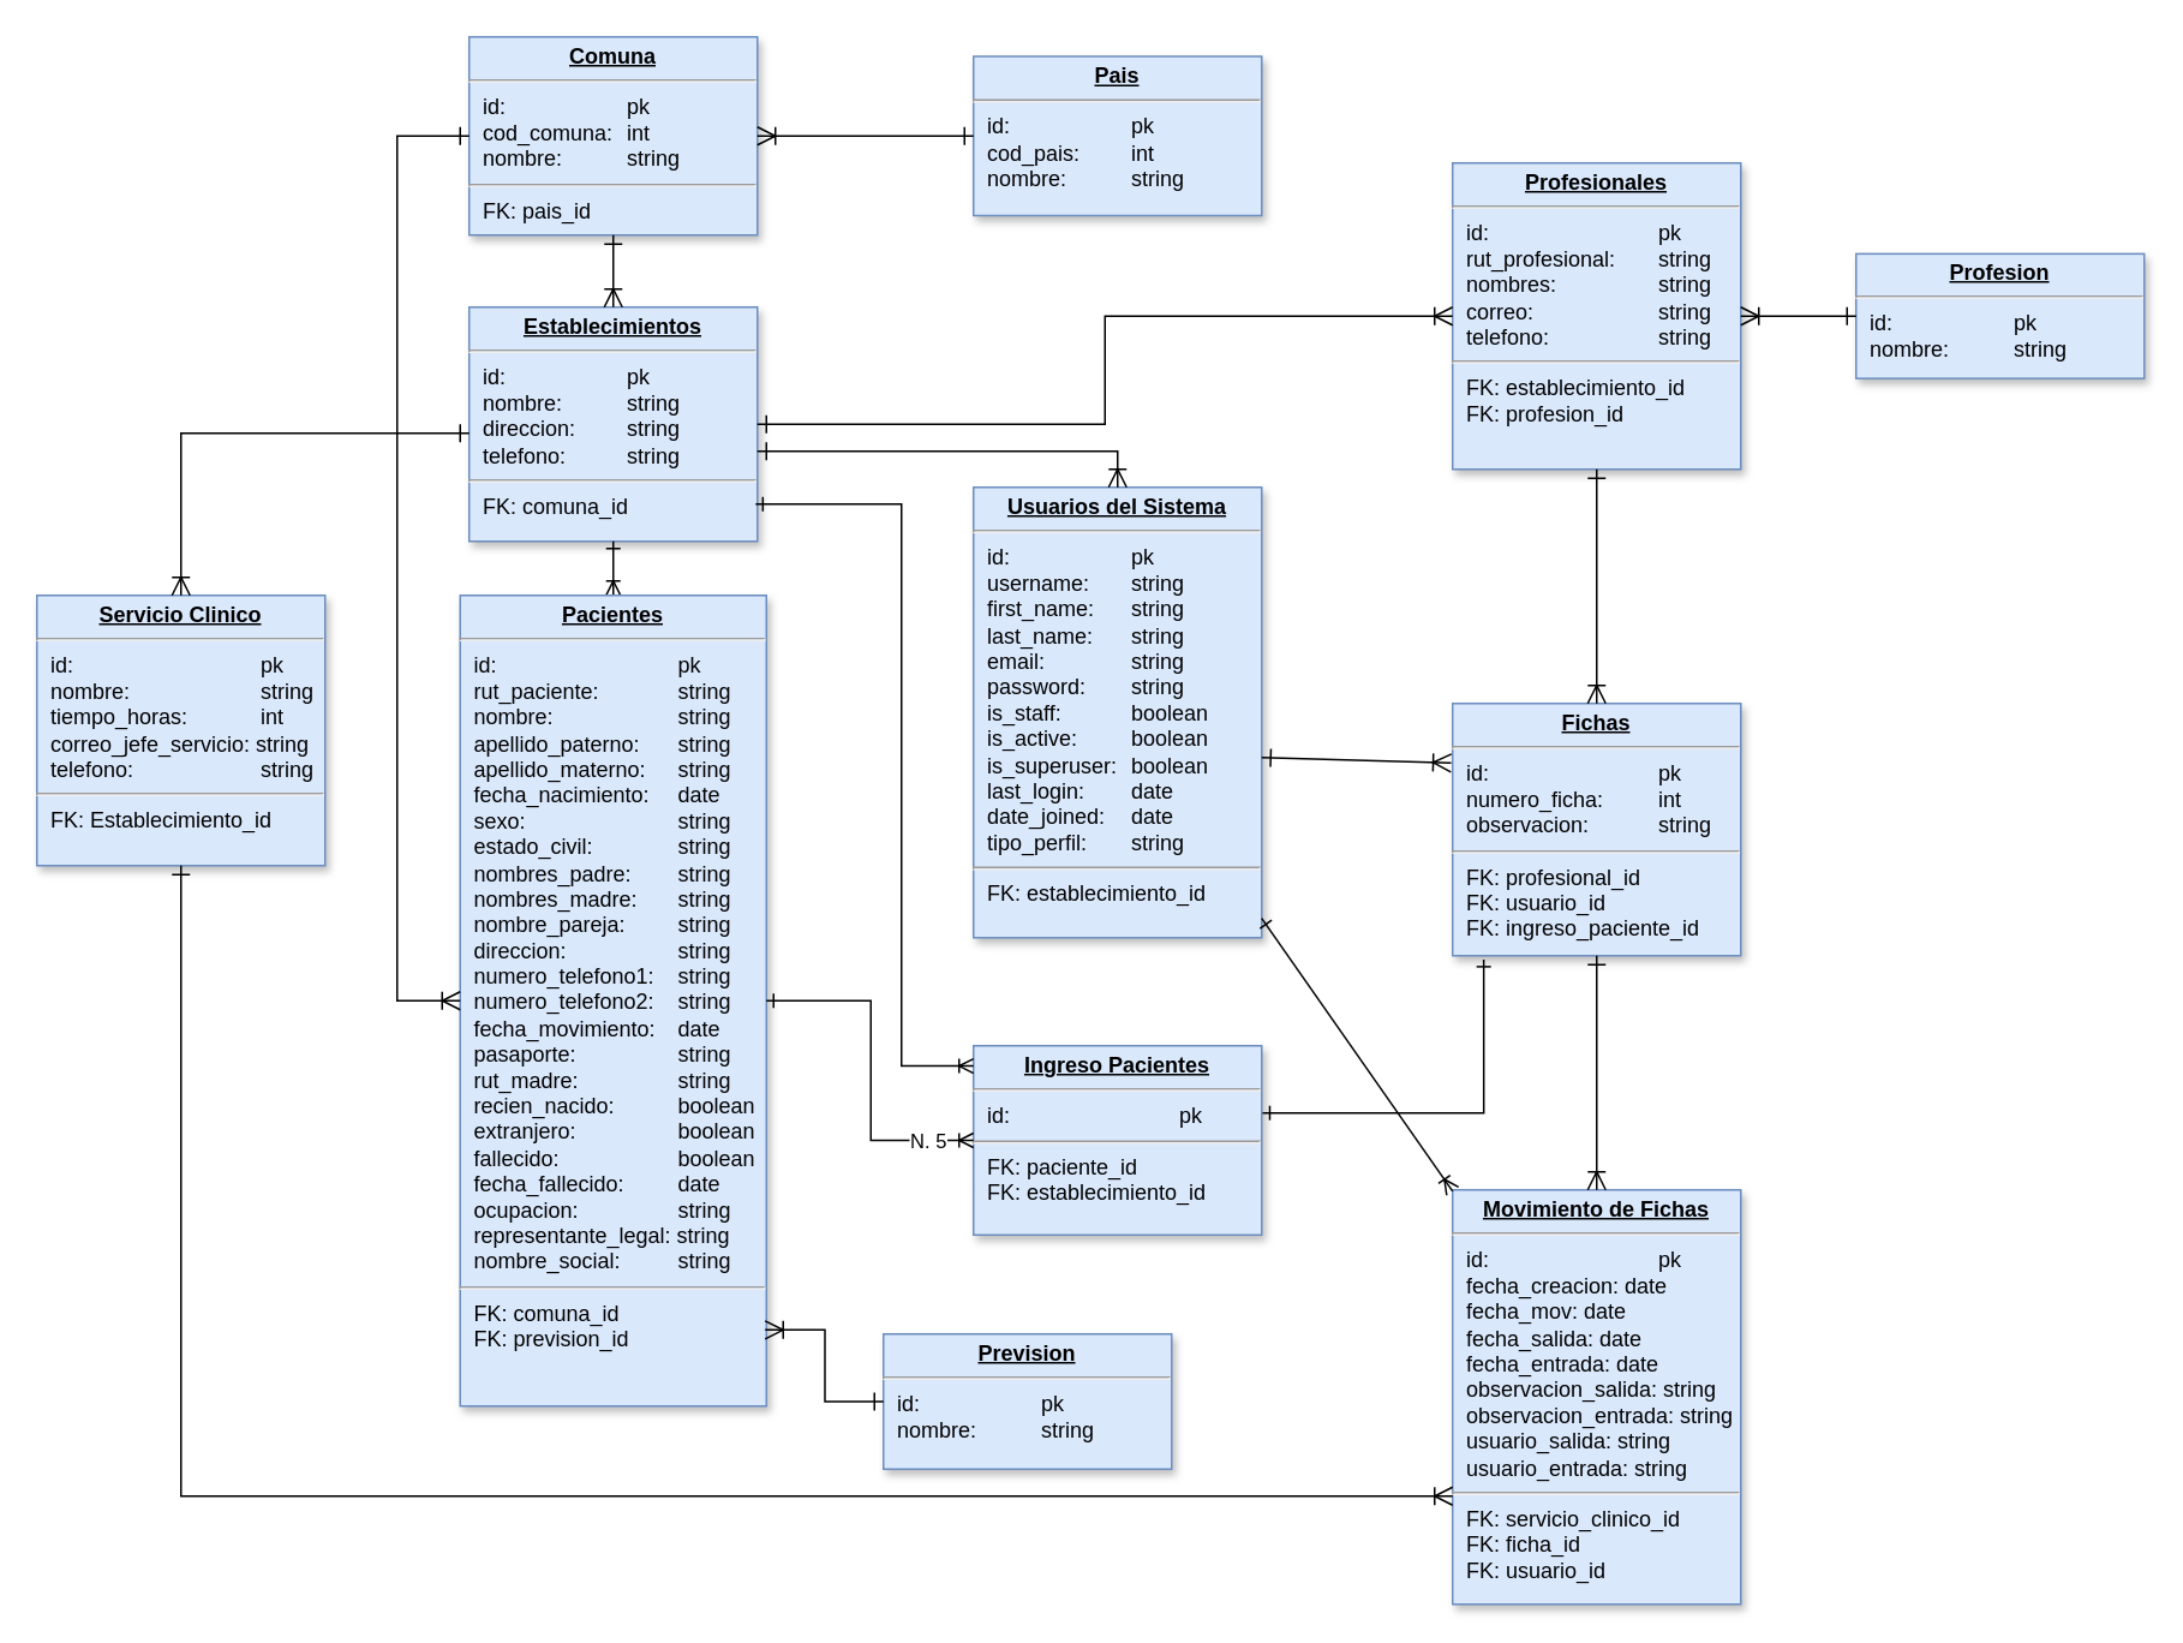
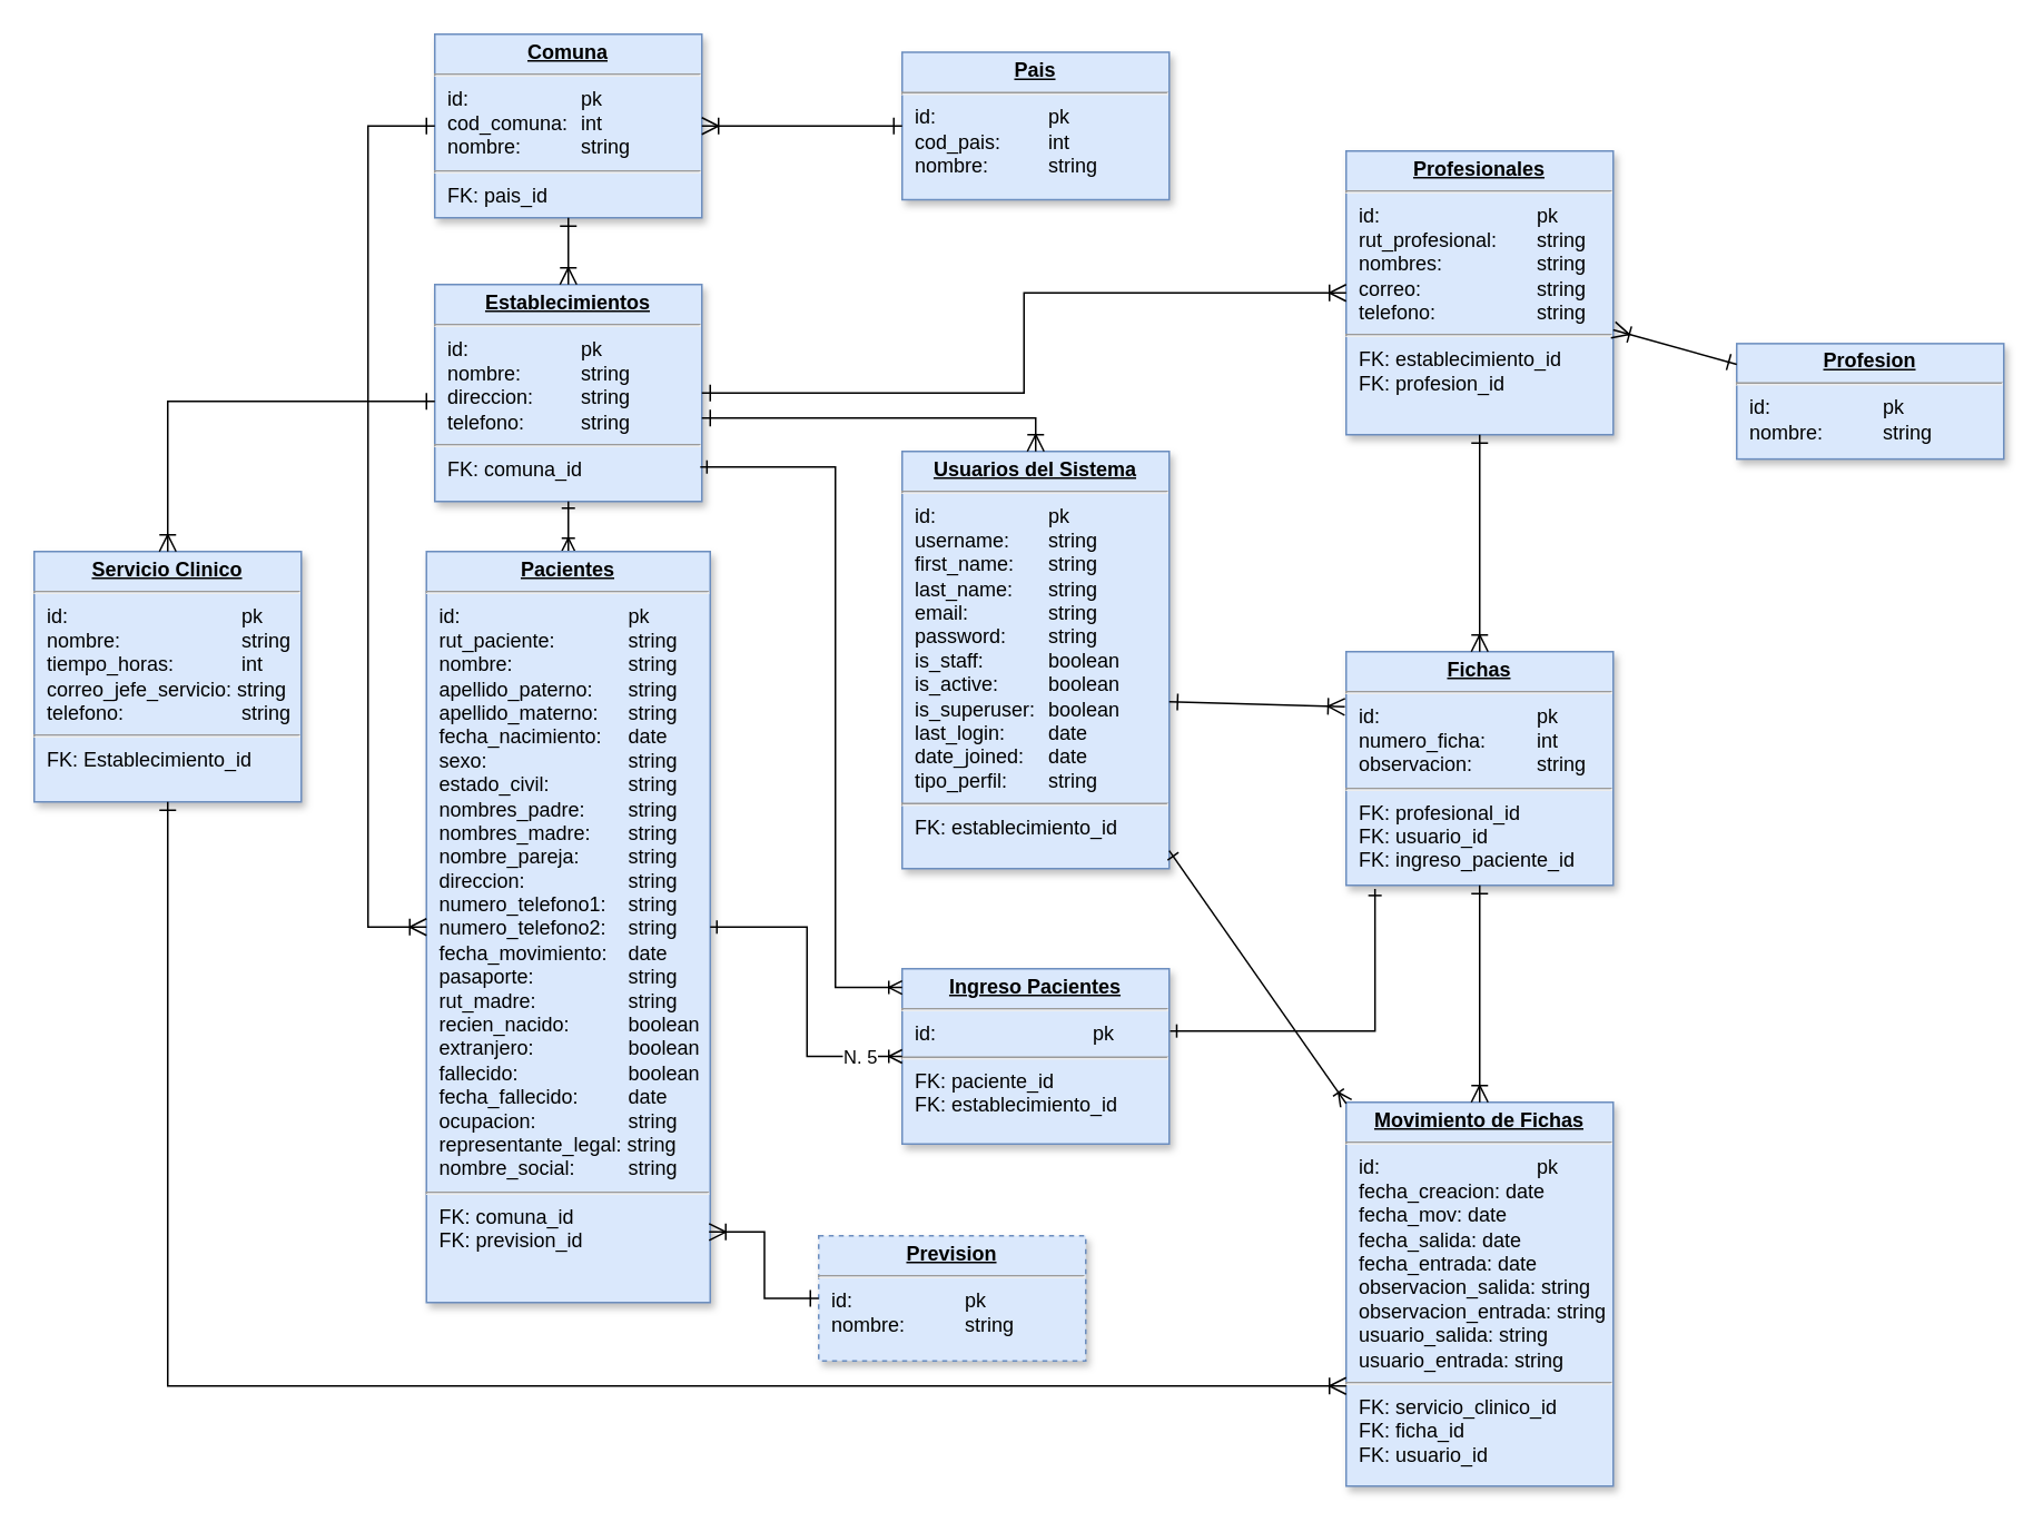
- <mxCell id="17" value="&lt;p style=&quot;margin: 0px; margin-top: 4px; text-align: center; text-decoration: underline;&quot;&gt;&lt;strong&gt;Profesion&lt;/strong&gt;&lt;/p&gt;&lt;hr&gt;&lt;p style=&quot;margin: 0px; margin-left: 8px;&quot;&gt;id: &lt;span style=&quot;white-space: pre;&quot;&gt;&#09;&lt;/span&gt;&lt;span style=&quot;white-space: pre;&quot;&gt;&#09;&lt;/span&gt;&lt;span style=&quot;white-space: pre;&quot;&gt;&#09;&lt;/span&gt;pk&lt;/p&gt;&lt;p style=&quot;margin: 0px; margin-left: 8px;&quot;&gt;nombre: &lt;span style=&quot;white-space: pre;&quot;&gt;&#09;&lt;span style=&quot;white-space: pre;&quot;&gt;&#09;&lt;/span&gt;&lt;/span&gt;string&lt;/p&gt;" style="verticalAlign=top;align=left;overflow=fill;fontSize=12;fontFamily=Helvetica;html=1;strokeColor=#6c8ebf;shadow=1;fillColor=#dae8fc;" parent="1" vertex="1"><mxGeometry x="1030" y="140.41" width="160" height="69.18" as="geometry" /></mxCell>
+ <mxCell id="17" value="&lt;p style=&quot;margin: 0px; margin-top: 4px; text-align: center; text-decoration: underline;&quot;&gt;&lt;strong&gt;Profesion&lt;/strong&gt;&lt;/p&gt;&lt;hr&gt;&lt;p style=&quot;margin: 0px; margin-left: 8px;&quot;&gt;id: &lt;span style=&quot;white-space: pre;&quot;&gt;&#09;&lt;/span&gt;&lt;span style=&quot;white-space: pre;&quot;&gt;&#09;&lt;/span&gt;&lt;span style=&quot;white-space: pre;&quot;&gt;&#09;&lt;/span&gt;pk&lt;/p&gt;&lt;p style=&quot;margin: 0px; margin-left: 8px;&quot;&gt;nombre: &lt;span style=&quot;white-space: pre;&quot;&gt;&#09;&lt;span style=&quot;white-space: pre;&quot;&gt;&#09;&lt;/span&gt;&lt;/span&gt;string&lt;/p&gt;" style="verticalAlign=top;align=left;overflow=fill;fontSize=12;fontFamily=Helvetica;html=1;strokeColor=#6c8ebf;shadow=1;fillColor=#dae8fc;" parent="1" vertex="1"><mxGeometry x="1040" y="205.41" width="160" height="69.18" as="geometry" /></mxCell>
- <mxCell id="11" value="&lt;p style=&quot;margin: 0px; margin-top: 4px; text-align: center; text-decoration: underline;&quot;&gt;&lt;strong&gt;Prevision&lt;/strong&gt;&lt;/p&gt;&lt;hr&gt;&lt;p style=&quot;margin: 0px; margin-left: 8px;&quot;&gt;id: &lt;span style=&quot;white-space: pre;&quot;&gt;&#09;&lt;/span&gt;&lt;span style=&quot;white-space: pre;&quot;&gt;&#09;&lt;/span&gt;&lt;span style=&quot;white-space: pre;&quot;&gt;&#09;&lt;/span&gt;pk&lt;/p&gt;&lt;p style=&quot;margin: 0px; margin-left: 8px;&quot;&gt;nombre: &lt;span style=&quot;white-space: pre;&quot;&gt;&#09;&lt;/span&gt;&lt;span style=&quot;white-space: pre;&quot;&gt;&#09;&lt;/span&gt;string&lt;/p&gt;" style="verticalAlign=top;align=left;overflow=fill;fontSize=12;fontFamily=Helvetica;html=1;strokeColor=#6c8ebf;shadow=1;fillColor=#dae8fc;" parent="1" vertex="1"><mxGeometry x="490" y="740" width="160" height="75" as="geometry" /></mxCell>
+ <mxCell id="11" value="&lt;p style=&quot;margin: 0px; margin-top: 4px; text-align: center; text-decoration: underline;&quot;&gt;&lt;strong&gt;Prevision&lt;/strong&gt;&lt;/p&gt;&lt;hr&gt;&lt;p style=&quot;margin: 0px; margin-left: 8px;&quot;&gt;id: &lt;span style=&quot;white-space: pre;&quot;&gt;&#09;&lt;/span&gt;&lt;span style=&quot;white-space: pre;&quot;&gt;&#09;&lt;/span&gt;&lt;span style=&quot;white-space: pre;&quot;&gt;&#09;&lt;/span&gt;pk&lt;/p&gt;&lt;p style=&quot;margin: 0px; margin-left: 8px;&quot;&gt;nombre: &lt;span style=&quot;white-space: pre;&quot;&gt;&#09;&lt;/span&gt;&lt;span style=&quot;white-space: pre;&quot;&gt;&#09;&lt;/span&gt;string&lt;/p&gt;" style="verticalAlign=top;align=left;overflow=fill;fontSize=12;fontFamily=Helvetica;html=1;strokeColor=#6c8ebf;shadow=1;fillColor=#dae8fc;dashed=1;" parent="1" vertex="1"><mxGeometry x="490" y="740" width="160" height="75" as="geometry" /></mxCell>
